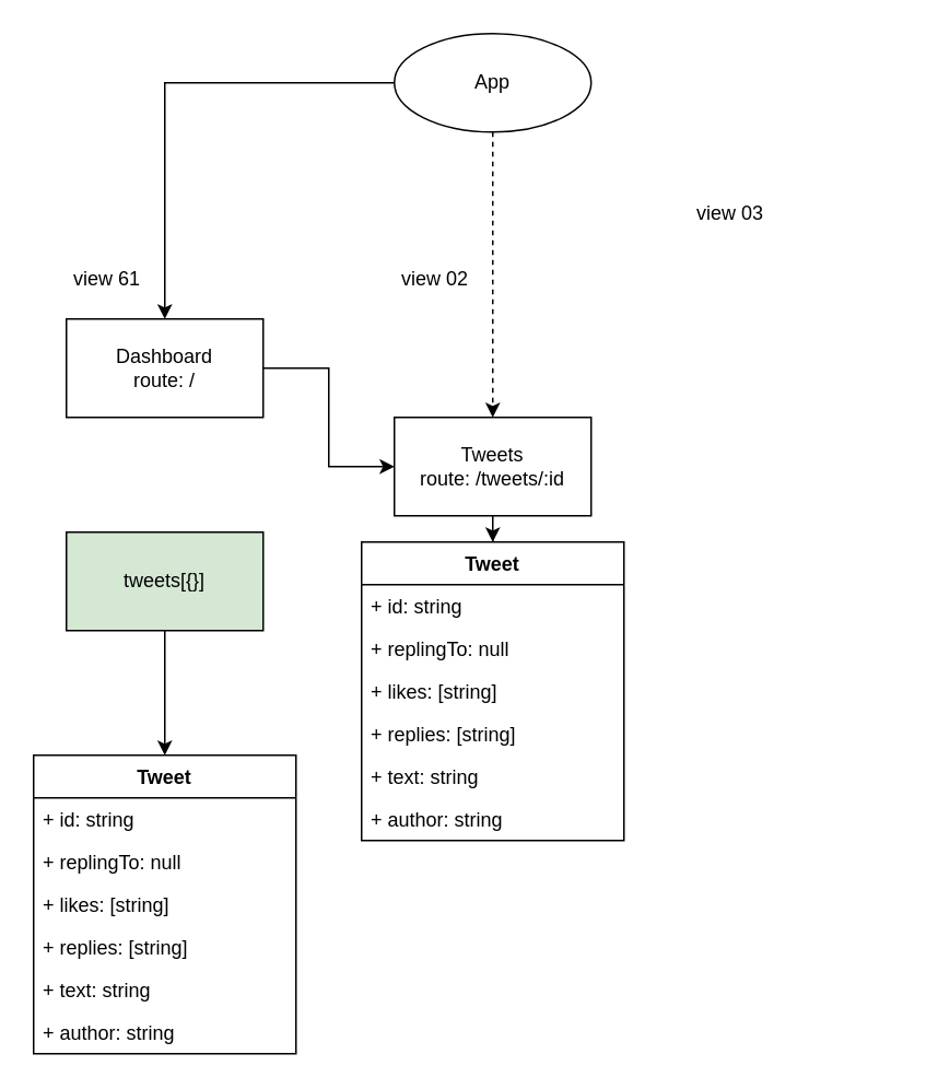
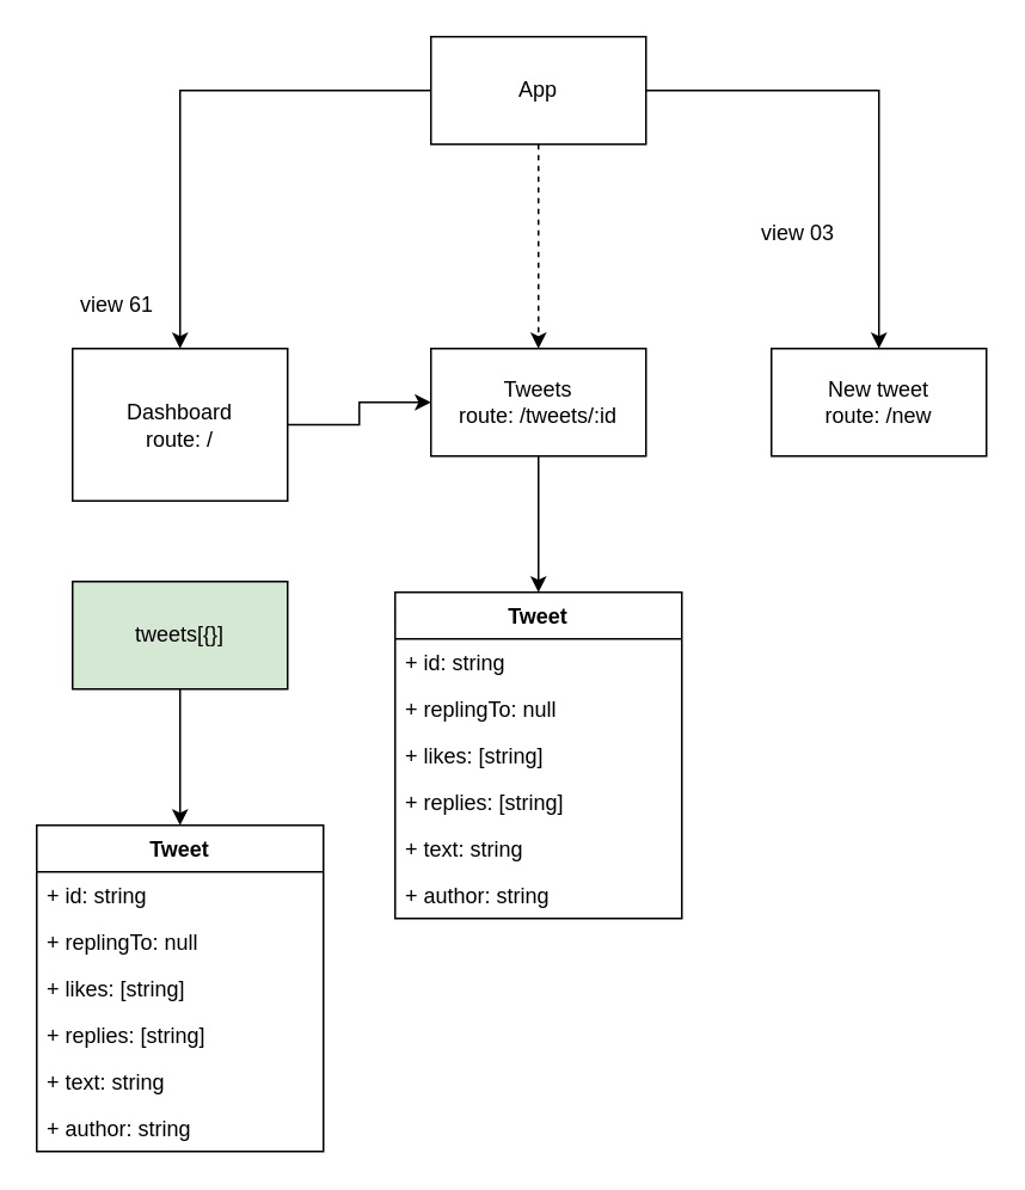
- <mxCell id="19" value="App" style="ellipse;whiteSpace=wrap;html=1;" vertex="1" parent="1"><mxGeometry x="240" y="20" width="120" height="60" as="geometry" /></mxCell>
+ <mxCell id="19" value="App" style="rounded=0;whiteSpace=wrap;html=1;" vertex="1" parent="1"><mxGeometry x="240" y="20" width="120" height="60" as="geometry" /></mxCell>
+ <mxCell id="18" style="edgeStyle=orthogonalEdgeStyle;rounded=0;orthogonalLoop=1;jettySize=auto;html=1;" edge="1" parent="1" source="19" target="15"><mxGeometry relative="1" as="geometry" /></mxCell>
- <mxCell id="21" value="view 02" style="text;html=1;strokeColor=none;fillColor=none;align=center;verticalAlign=middle;whiteSpace=wrap;rounded=0;" vertex="1" parent="1"><mxGeometry x="240" y="160" width="50" height="20" as="geometry" /></mxCell>
- <mxCell id="3" value="Dashboard&lt;br&gt;route: /" style="rounded=0;whiteSpace=wrap;html=1;" vertex="1" parent="1"><mxGeometry x="40" y="194" width="120" height="60" as="geometry" /></mxCell>
+ <mxCell id="3" value="Dashboard&lt;br&gt;route: /" style="rounded=0;whiteSpace=wrap;html=1;" vertex="1" parent="1"><mxGeometry x="40" y="194" width="120" height="85" as="geometry" /></mxCell>
+ <mxCell id="15" value="New tweet&lt;br&gt;route: /new" style="rounded=0;whiteSpace=wrap;html=1;" vertex="1" parent="1"><mxGeometry x="430" y="194" width="120" height="60" as="geometry" /></mxCell>
- <mxCell id="7" value="Tweets&lt;br&gt;route: /tweets/:id" style="rounded=0;whiteSpace=wrap;html=1;" vertex="1" parent="1"><mxGeometry x="240" y="254" width="120" height="60" as="geometry" /></mxCell>
+ <mxCell id="7" value="Tweets&lt;br&gt;route: /tweets/:id" style="rounded=0;whiteSpace=wrap;html=1;" vertex="1" parent="1"><mxGeometry x="240" y="194" width="120" height="60" as="geometry" /></mxCell>
